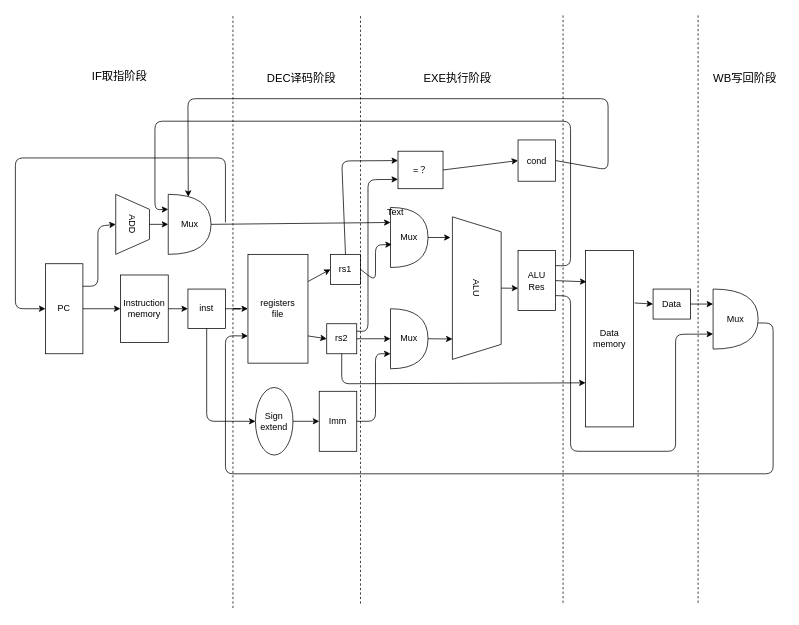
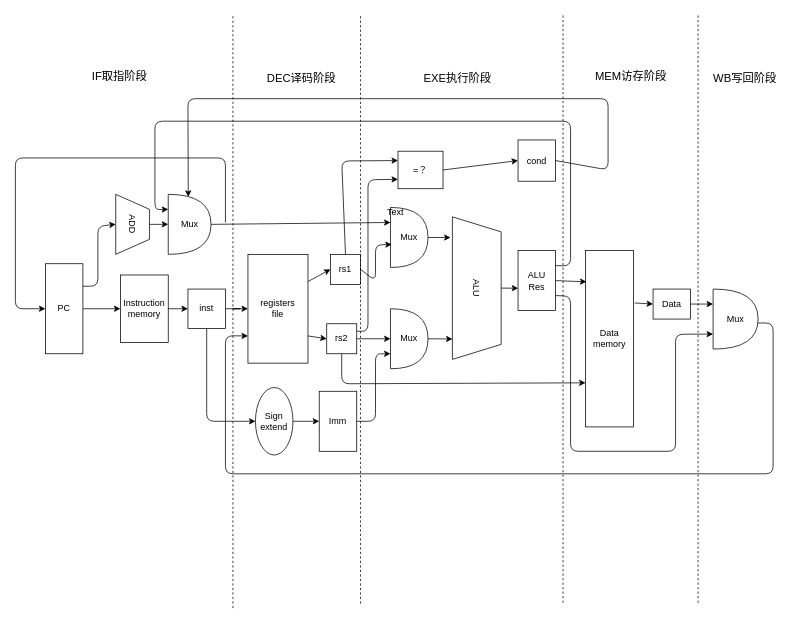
+ <mxCell id="56" value="&lt;font style=&quot;font-size: 15px&quot;&gt;MEM访存阶段&lt;/font&gt;" style="text;html=1;strokeColor=none;fillColor=none;align=center;verticalAlign=middle;whiteSpace=wrap;rounded=0;" parent="1" vertex="1"><mxGeometry x="789.5" y="90" width="101" height="20" as="geometry" /></mxCell>
